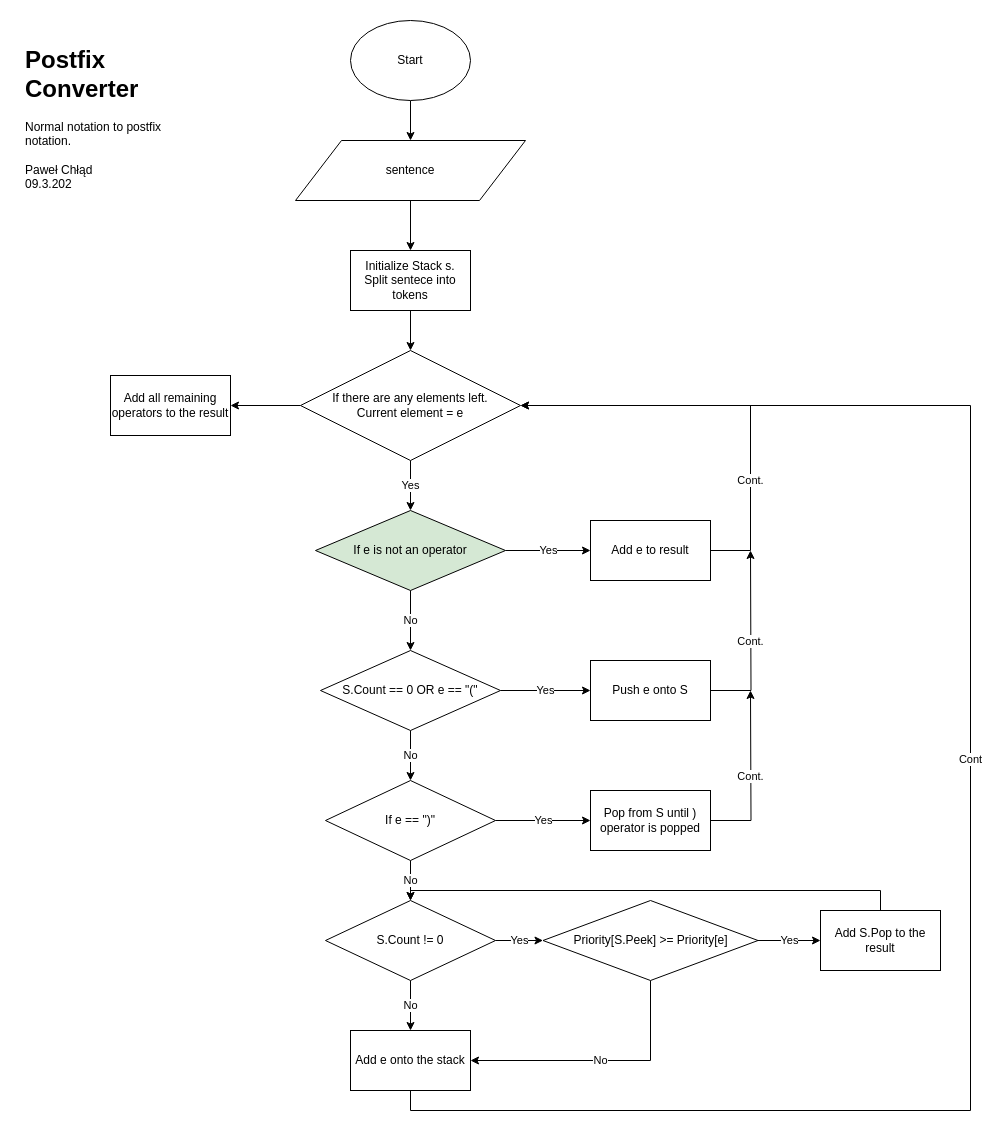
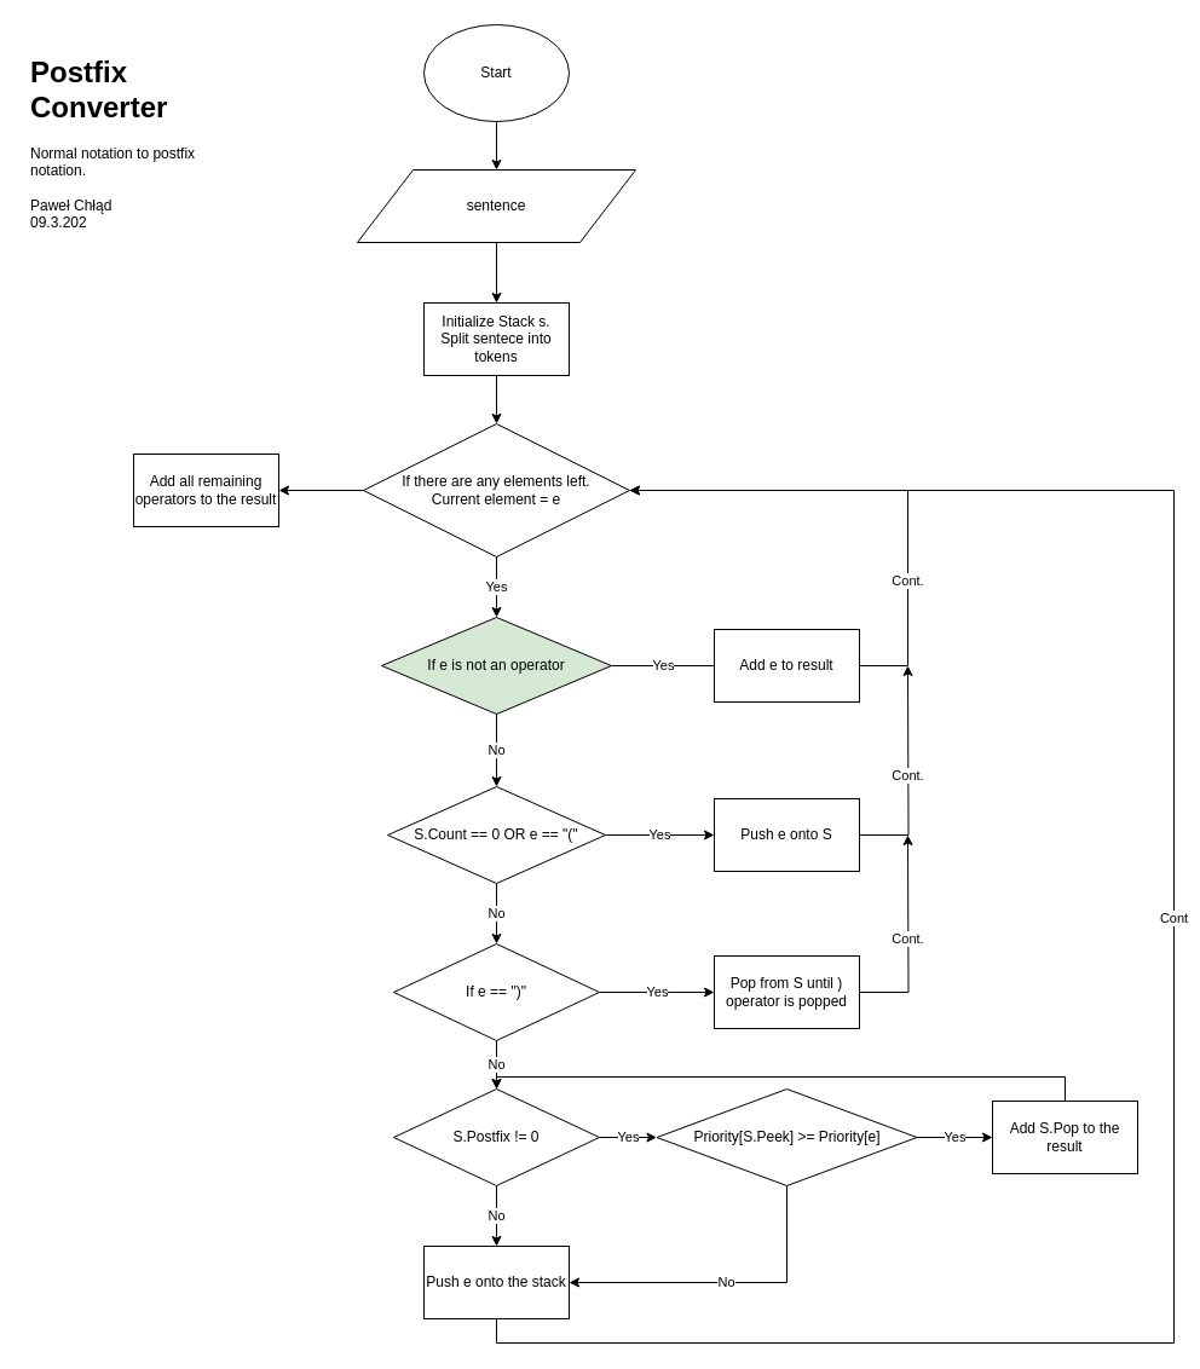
- <mxCell id="11" value="Yes" style="edgeStyle=orthogonalEdgeStyle;rounded=0;orthogonalLoop=1;jettySize=auto;html=1;" edge="1" parent="1" source="13" target="15"><mxGeometry relative="1" as="geometry" /></mxCell>
+ <mxCell id="11" value="Yes" style="edgeStyle=orthogonalEdgeStyle;rounded=0;orthogonalLoop=1;jettySize=auto;html=1;endArrow=none;" edge="1" parent="1" source="13" target="15"><mxGeometry relative="1" as="geometry" /></mxCell>
- <mxCell id="28" value="S.Count != 0" style="rhombus;whiteSpace=wrap;html=1;" vertex="1" parent="1"><mxGeometry x="325" y="900" width="170" height="80" as="geometry" /></mxCell>
+ <mxCell id="28" value="S.Postfix != 0" style="rhombus;whiteSpace=wrap;html=1;" vertex="1" parent="1"><mxGeometry x="325" y="900" width="170" height="80" as="geometry" /></mxCell>
- <mxCell id="33" value="Add e onto the stack" style="rounded=0;whiteSpace=wrap;html=1;" vertex="1" parent="1"><mxGeometry x="350" y="1030" width="120" height="60" as="geometry" /></mxCell>
+ <mxCell id="33" value="Push e onto the stack" style="rounded=0;whiteSpace=wrap;html=1;" vertex="1" parent="1"><mxGeometry x="350" y="1030" width="120" height="60" as="geometry" /></mxCell>
